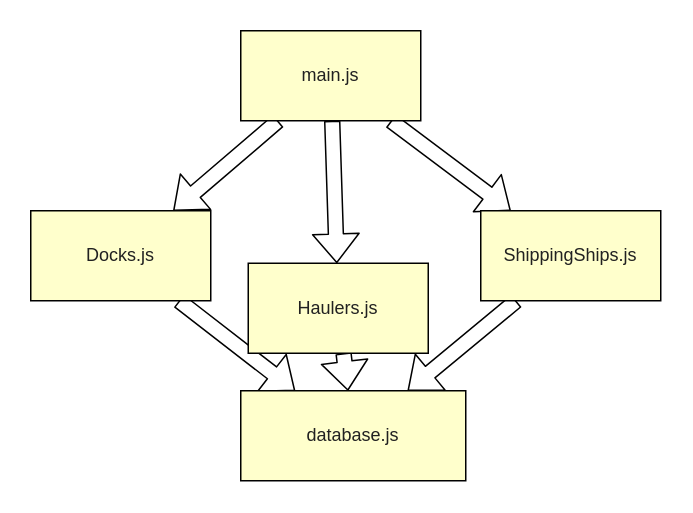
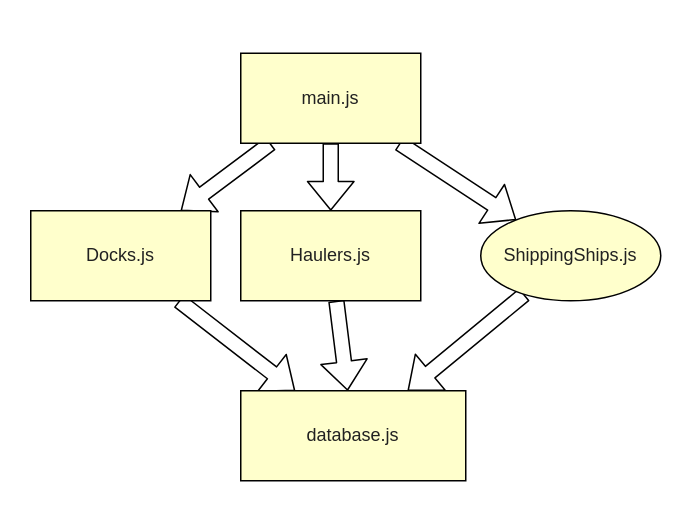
- <mxCell id="5" value="&lt;font color=&quot;#212121&quot;&gt;main.js&lt;/font&gt;" style="whiteSpace=wrap;html=1;fillColor=#FFFFCC;" vertex="1" parent="1"><mxGeometry x="160" y="20" width="120" height="60" as="geometry" /></mxCell>
+ <mxCell id="5" value="&lt;font color=&quot;#212121&quot;&gt;main.js&lt;/font&gt;" style="whiteSpace=wrap;html=1;fillColor=#FFFFCC;" vertex="1" parent="1"><mxGeometry x="160" y="35" width="120" height="60" as="geometry" /></mxCell>
- <mxCell id="11" value="&lt;font color=&quot;#212121&quot;&gt;ShippingShips.js&lt;/font&gt;" style="whiteSpace=wrap;html=1;fillColor=#FFFFCC;" vertex="1" parent="1"><mxGeometry x="320" y="140" width="120" height="60" as="geometry" /></mxCell>
+ <mxCell id="11" value="&lt;font color=&quot;#212121&quot;&gt;ShippingShips.js&lt;/font&gt;" style="ellipse;whiteSpace=wrap;html=1;fillColor=#FFFFCC;" vertex="1" parent="1"><mxGeometry x="320" y="140" width="120" height="60" as="geometry" /></mxCell>
- <mxCell id="9" value="&lt;font color=&quot;#212121&quot;&gt;Haulers.js&lt;/font&gt;" style="whiteSpace=wrap;html=1;fillColor=#FFFFCC;" vertex="1" parent="1"><mxGeometry x="165" y="175" width="120" height="60" as="geometry" /></mxCell>
+ <mxCell id="9" value="&lt;font color=&quot;#212121&quot;&gt;Haulers.js&lt;/font&gt;" style="whiteSpace=wrap;html=1;fillColor=#FFFFCC;" vertex="1" parent="1"><mxGeometry x="160" y="140" width="120" height="60" as="geometry" /></mxCell>
